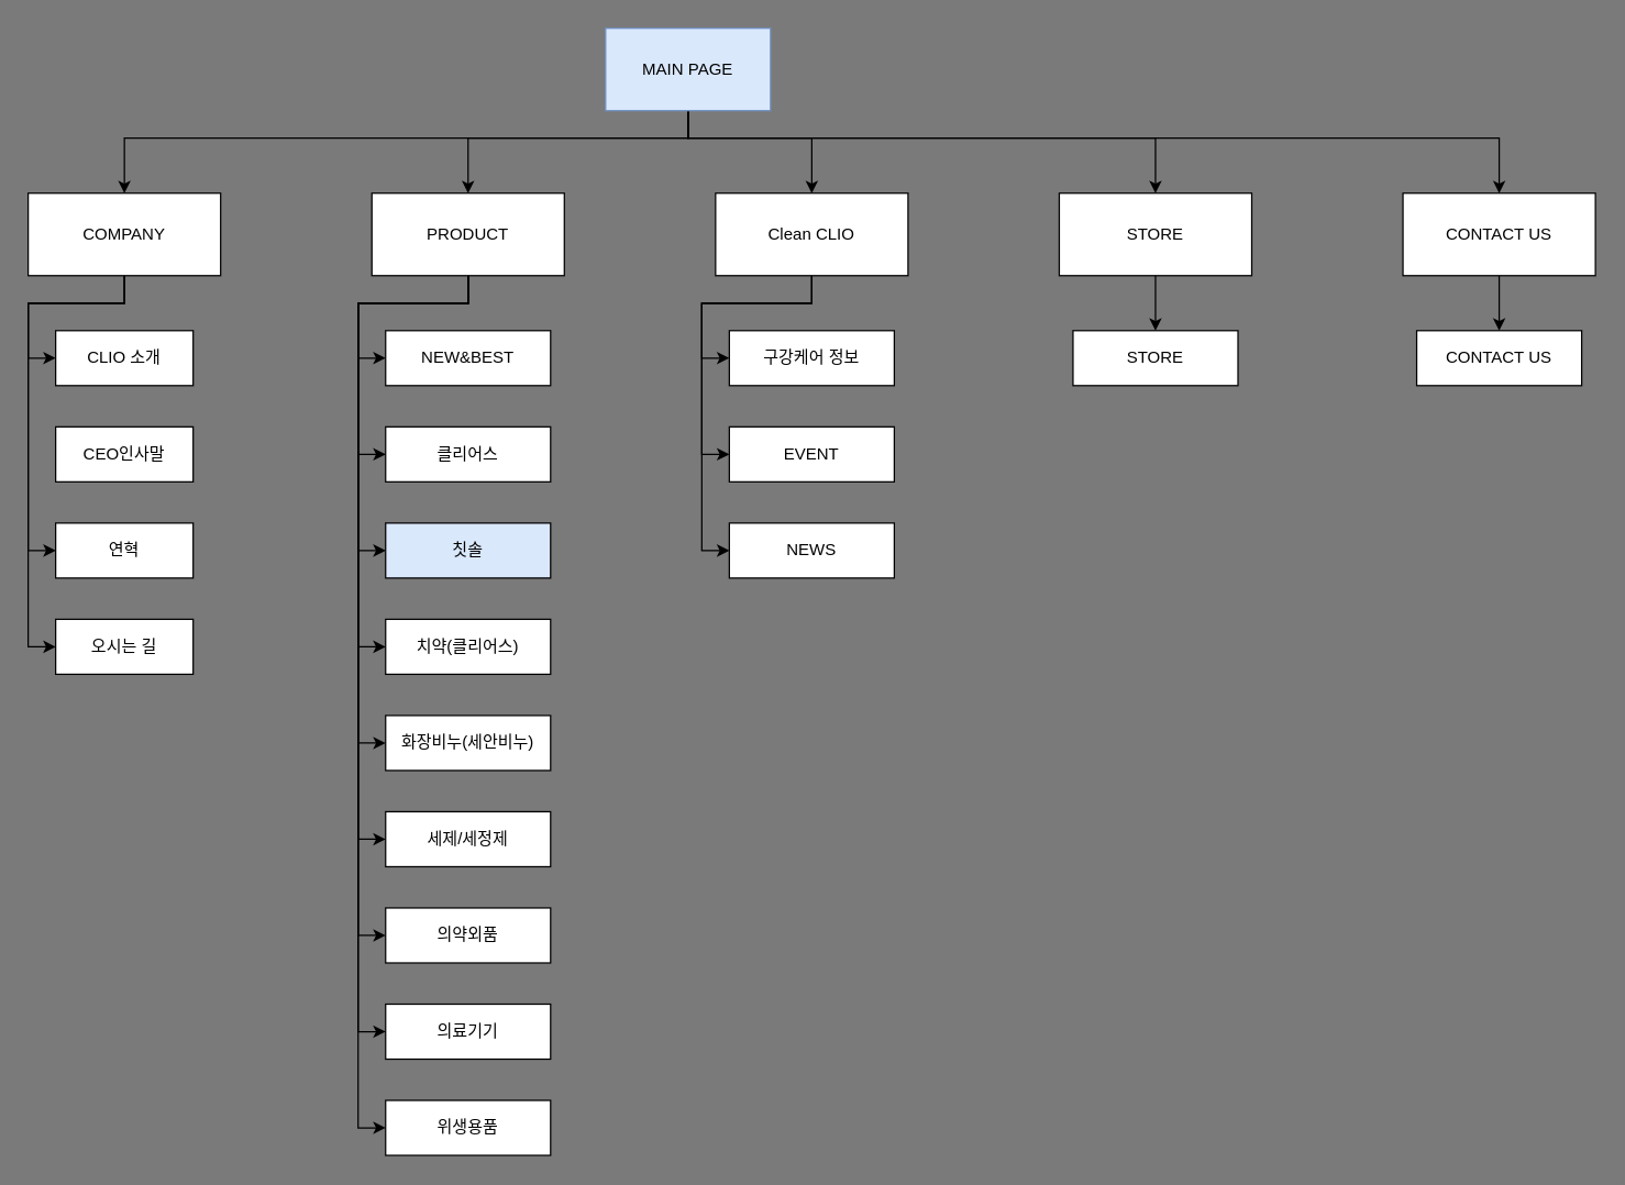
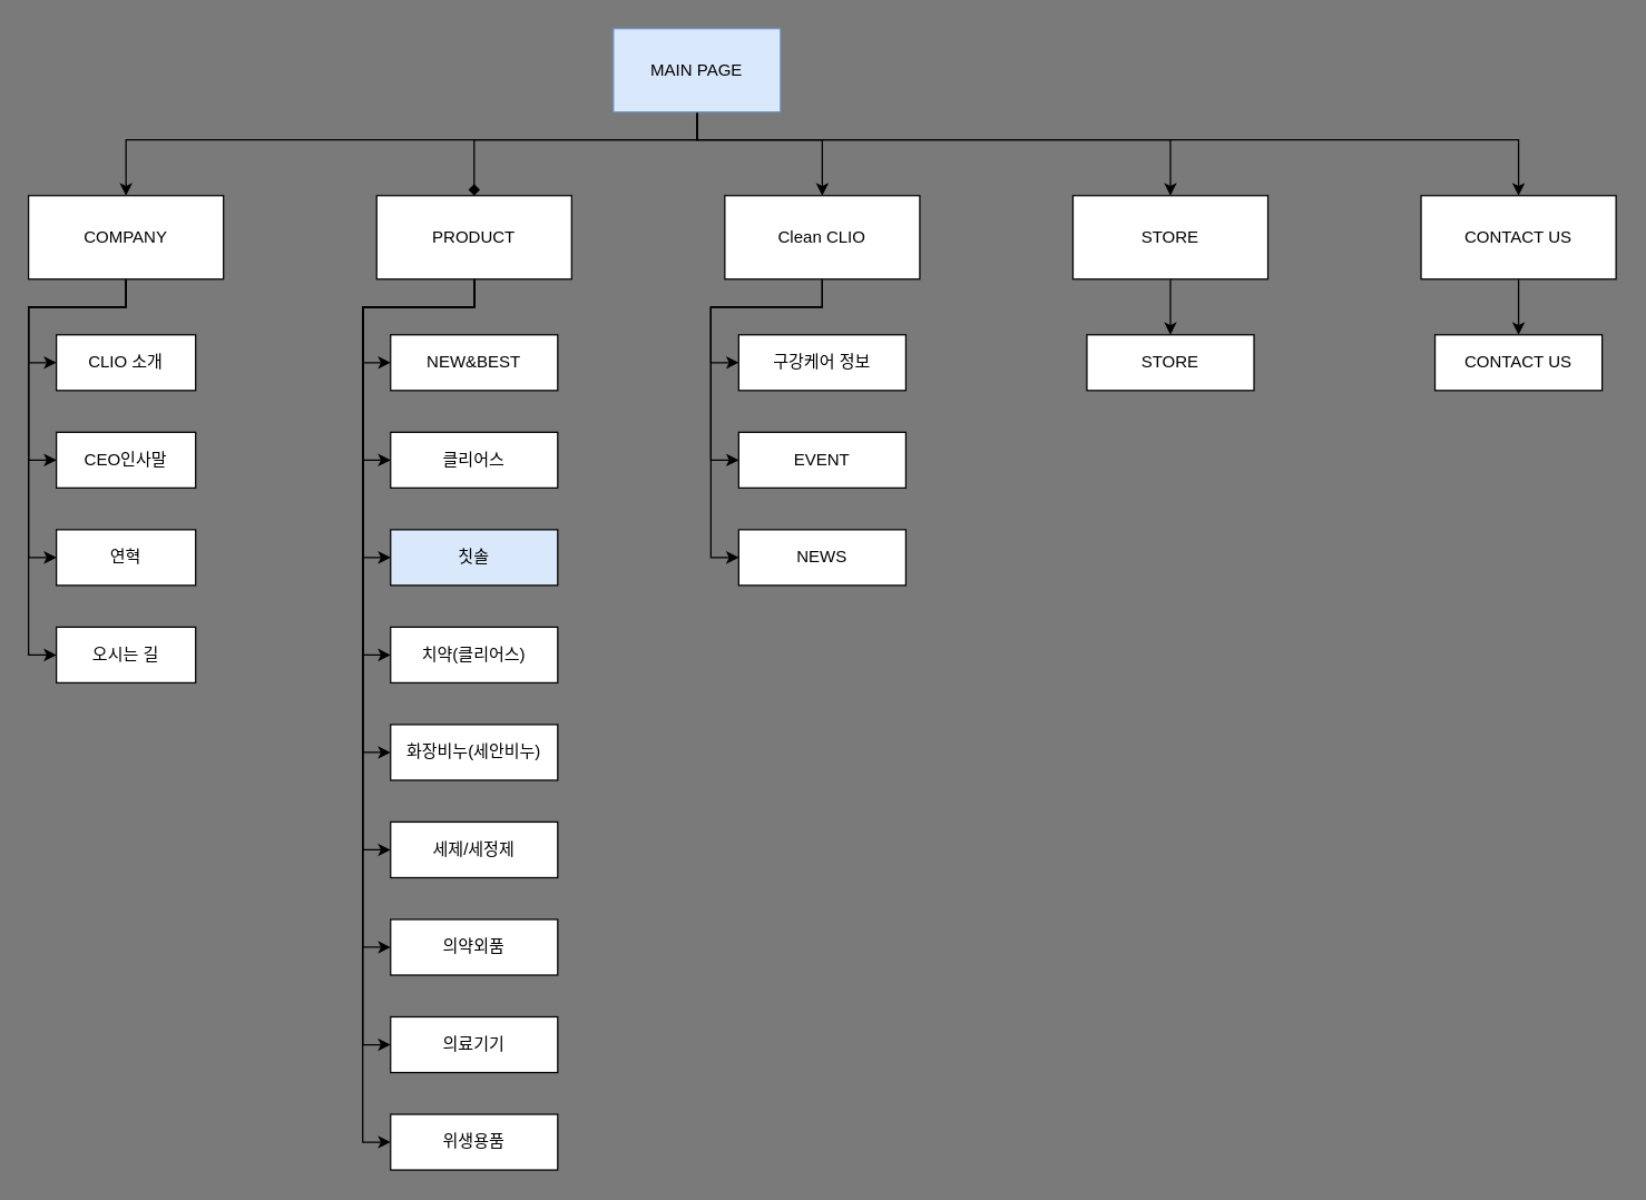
- <mxCell id="3" style="edgeStyle=orthogonalEdgeStyle;rounded=0;jumpStyle=none;orthogonalLoop=1;jettySize=auto;html=1;entryX=0.5;entryY=0;entryDx=0;entryDy=0;strokeWidth=1;" edge="1" parent="1" source="7" target="21"><mxGeometry relative="1" as="geometry"><Array as="points"><mxPoint x="500" y="100" /><mxPoint x="340" y="100" /></Array></mxGeometry></mxCell>
+ <mxCell id="3" style="edgeStyle=orthogonalEdgeStyle;rounded=0;jumpStyle=none;orthogonalLoop=1;jettySize=auto;html=1;entryX=0.5;entryY=0;entryDx=0;entryDy=0;strokeWidth=1;endArrow=diamond;" edge="1" parent="1" source="7" target="21"><mxGeometry relative="1" as="geometry"><Array as="points"><mxPoint x="500" y="100" /><mxPoint x="340" y="100" /></Array></mxGeometry></mxCell>
+ <mxCell id="9" style="edgeStyle=orthogonalEdgeStyle;rounded=0;orthogonalLoop=1;jettySize=auto;html=1;entryX=0;entryY=0.5;entryDx=0;entryDy=0;" edge="1" parent="1" source="12" target="32"><mxGeometry relative="1" as="geometry"><Array as="points"><mxPoint x="90" y="220" /><mxPoint x="20" y="220" /><mxPoint x="20" y="330" /></Array></mxGeometry></mxCell>
